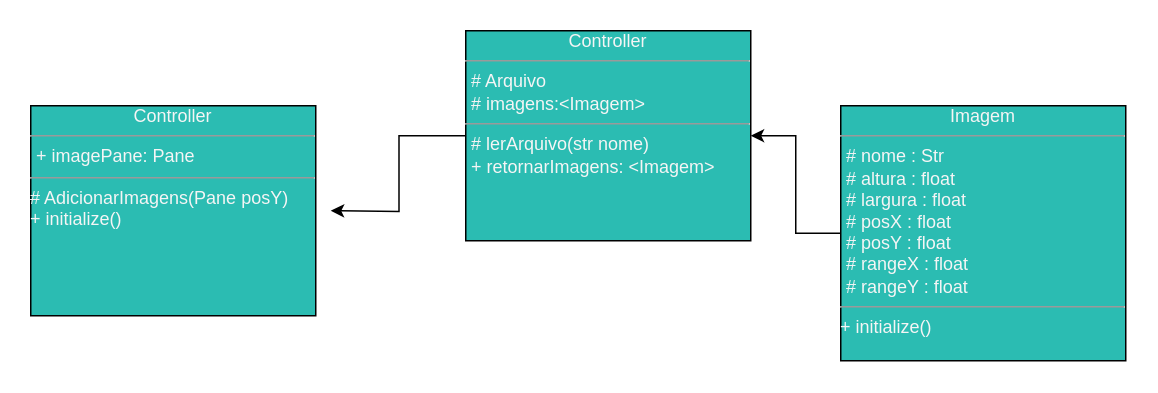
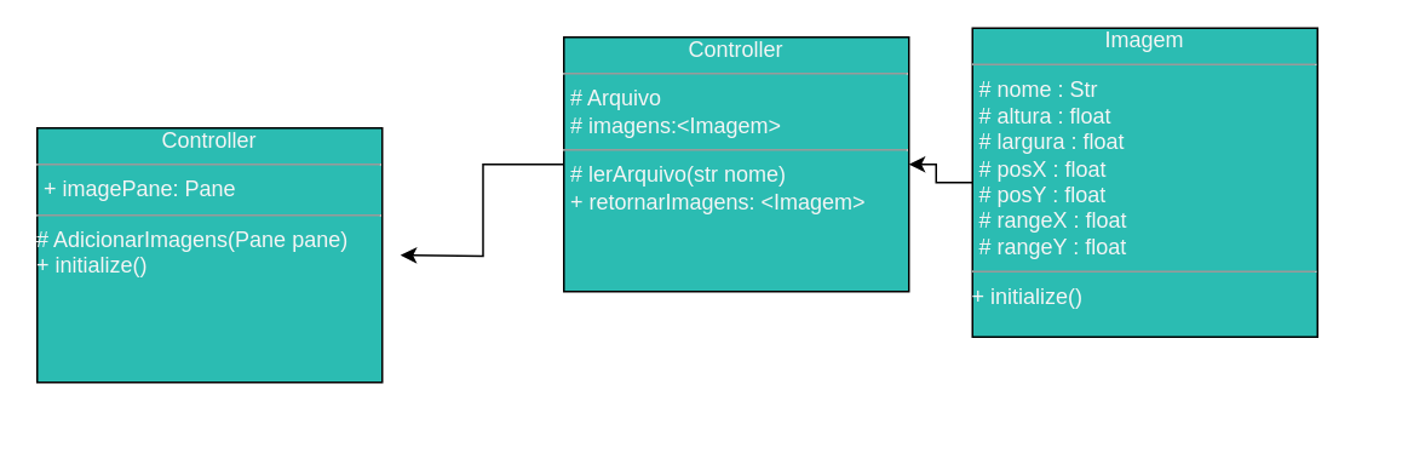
- <mxCell id="4" value="&lt;div align=&quot;center&quot;&gt;Controller&lt;/div&gt;&lt;hr size=&quot;1&quot;&gt;&lt;p style=&quot;margin: 0px ; margin-left: 4px&quot;&gt;+ imagePane: Pane&lt;br&gt;&lt;/p&gt;&lt;hr size=&quot;1&quot;&gt;&lt;div&gt;# AdicionarImagens(Pane posY)&lt;br&gt;&lt;/div&gt;&lt;div&gt;+ initialize()&lt;/div&gt;&lt;div&gt;&lt;br&gt;&lt;/div&gt;" style="verticalAlign=top;align=left;overflow=fill;fontSize=12;fontFamily=Helvetica;html=1;rounded=0;shadow=0;glass=0;labelBackgroundColor=none;comic=0;sketch=0;strokeWidth=1;gradientColor=none;fillColor=#2BBCB2;fontColor=#F5F5F5;labelBorderColor=none;" parent="1" vertex="1"><mxGeometry x="20" y="70" width="190" height="140" as="geometry" /></mxCell>
+ <mxCell id="4" value="&lt;div align=&quot;center&quot;&gt;Controller&lt;/div&gt;&lt;hr size=&quot;1&quot;&gt;&lt;p style=&quot;margin: 0px ; margin-left: 4px&quot;&gt;+ imagePane: Pane&lt;br&gt;&lt;/p&gt;&lt;hr size=&quot;1&quot;&gt;&lt;div&gt;# AdicionarImagens(Pane pane)&lt;br&gt;&lt;/div&gt;&lt;div&gt;+ initialize()&lt;/div&gt;&lt;div&gt;&lt;br&gt;&lt;/div&gt;" style="verticalAlign=top;align=left;overflow=fill;fontSize=12;fontFamily=Helvetica;html=1;rounded=0;shadow=0;glass=0;labelBackgroundColor=none;comic=0;sketch=0;strokeWidth=1;gradientColor=none;fillColor=#2BBCB2;fontColor=#F5F5F5;labelBorderColor=none;" parent="1" vertex="1"><mxGeometry x="20" y="70" width="190" height="140" as="geometry" /></mxCell>
- <mxCell id="6" value="&lt;div align=&quot;center&quot;&gt;Imagem&lt;/div&gt;&lt;hr size=&quot;1&quot;&gt;&lt;p style=&quot;margin: 0px ; margin-left: 4px&quot;&gt;# nome : Str&lt;/p&gt;&lt;p style=&quot;margin: 0px ; margin-left: 4px&quot;&gt;# altura : float&lt;/p&gt;&lt;p style=&quot;margin: 0px ; margin-left: 4px&quot;&gt;# largura : float&lt;/p&gt;&lt;p style=&quot;margin: 0px ; margin-left: 4px&quot;&gt;# posX : float&lt;/p&gt;&lt;p style=&quot;margin: 0px ; margin-left: 4px&quot;&gt;# posY : float&lt;/p&gt;&lt;p style=&quot;margin: 0px ; margin-left: 4px&quot;&gt;# rangeX : float&lt;/p&gt;&lt;p style=&quot;margin: 0px ; margin-left: 4px&quot;&gt;# rangeY : float&lt;br&gt;&lt;/p&gt;&lt;hr size=&quot;1&quot;&gt;+ initialize()" style="verticalAlign=top;align=left;overflow=fill;fontSize=12;fontFamily=Helvetica;html=1;rounded=0;shadow=0;glass=0;labelBackgroundColor=none;comic=0;sketch=0;strokeWidth=1;gradientColor=none;fillColor=#2BBCB2;fontColor=#F5F5F5;labelBorderColor=none;" parent="1" vertex="1"><mxGeometry x="560" y="70" width="190" height="170" as="geometry" /></mxCell>
+ <mxCell id="6" value="&lt;div align=&quot;center&quot;&gt;Imagem&lt;/div&gt;&lt;hr size=&quot;1&quot;&gt;&lt;p style=&quot;margin: 0px ; margin-left: 4px&quot;&gt;# nome : Str&lt;/p&gt;&lt;p style=&quot;margin: 0px ; margin-left: 4px&quot;&gt;# altura : float&lt;/p&gt;&lt;p style=&quot;margin: 0px ; margin-left: 4px&quot;&gt;# largura : float&lt;/p&gt;&lt;p style=&quot;margin: 0px ; margin-left: 4px&quot;&gt;# posX : float&lt;/p&gt;&lt;p style=&quot;margin: 0px ; margin-left: 4px&quot;&gt;# posY : float&lt;/p&gt;&lt;p style=&quot;margin: 0px ; margin-left: 4px&quot;&gt;# rangeX : float&lt;/p&gt;&lt;p style=&quot;margin: 0px ; margin-left: 4px&quot;&gt;# rangeY : float&lt;br&gt;&lt;/p&gt;&lt;hr size=&quot;1&quot;&gt;+ initialize()" style="verticalAlign=top;align=left;overflow=fill;fontSize=12;fontFamily=Helvetica;html=1;rounded=0;shadow=0;glass=0;labelBackgroundColor=none;comic=0;sketch=0;strokeWidth=1;gradientColor=none;fillColor=#2BBCB2;fontColor=#F5F5F5;labelBorderColor=none;" parent="1" vertex="1"><mxGeometry x="535" y="15" width="190" height="170" as="geometry" /></mxCell>
